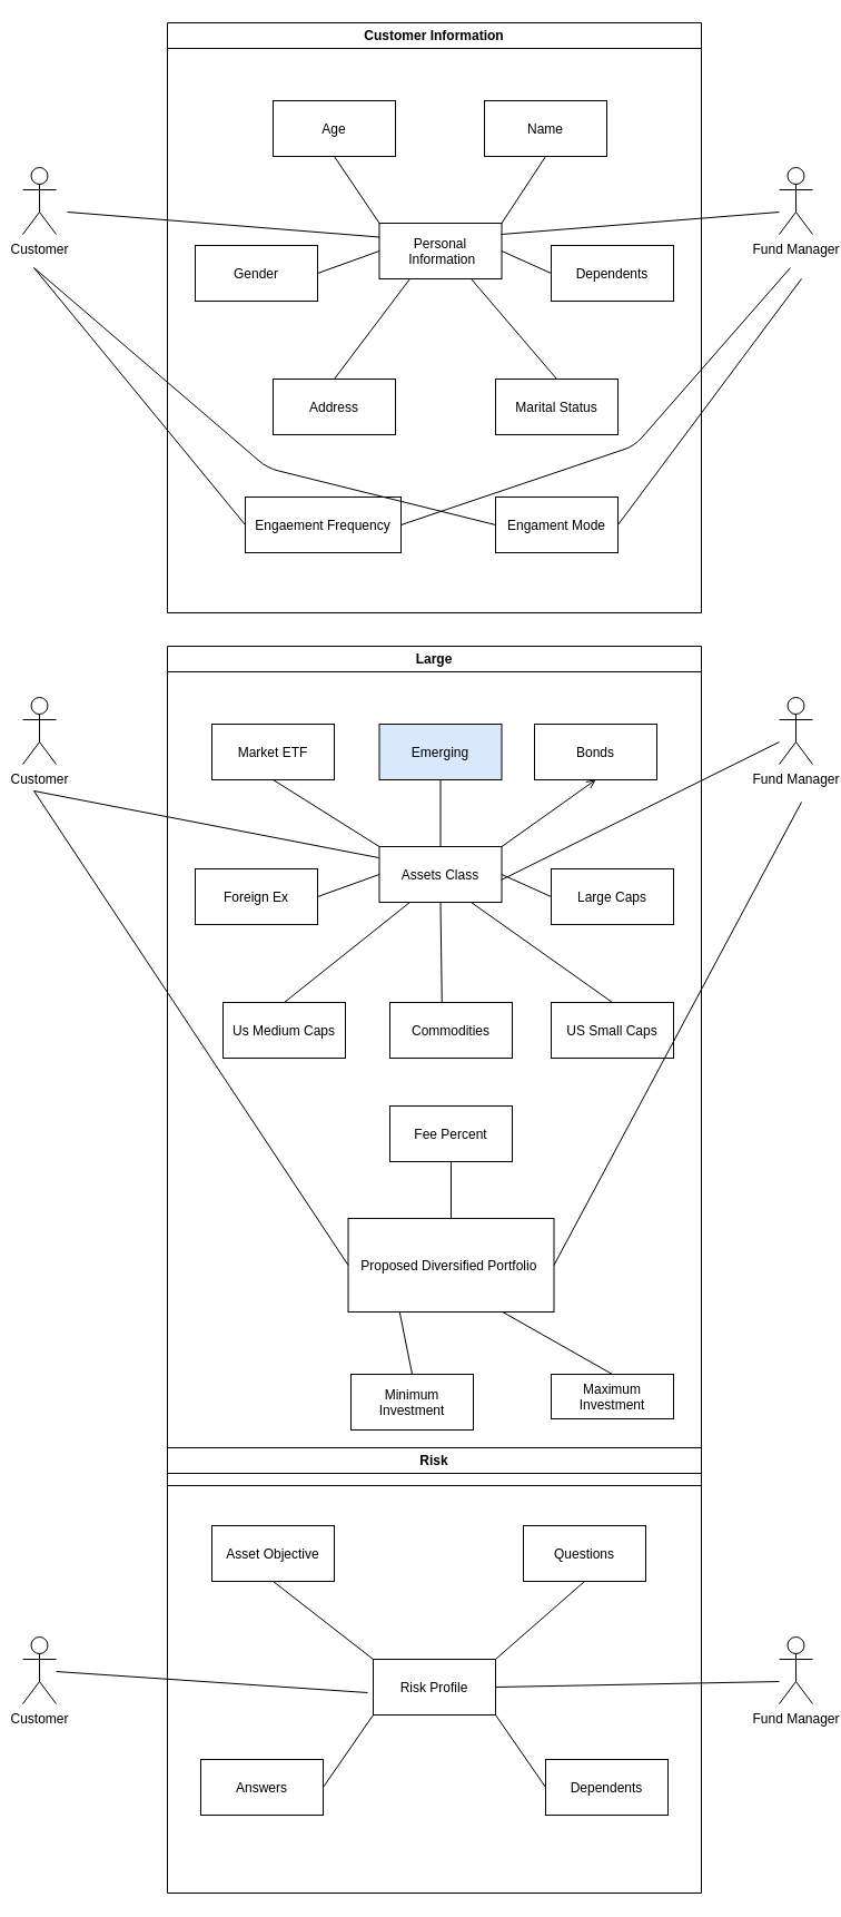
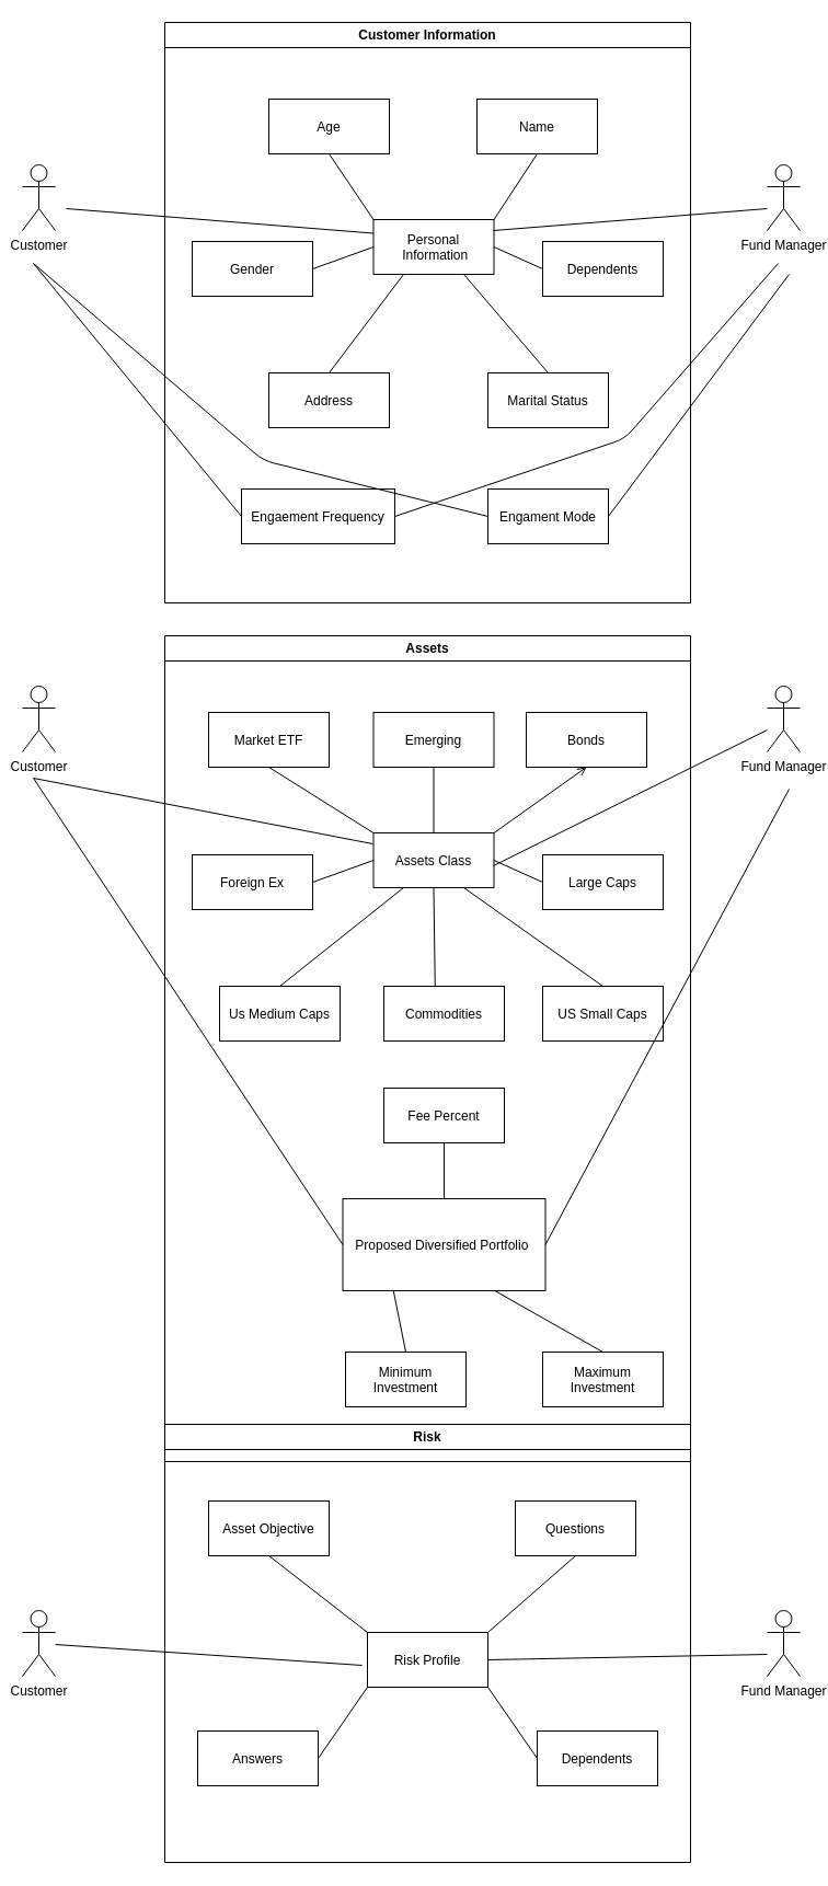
- <mxCell id="22" value="Large" style="swimlane;whiteSpace=wrap;startSize=23;" parent="1" vertex="1"><mxGeometry x="150" y="580" width="480" height="754" as="geometry" /></mxCell>
+ <mxCell id="22" value="Assets" style="swimlane;whiteSpace=wrap;startSize=23;" parent="1" vertex="1"><mxGeometry x="150" y="580" width="480" height="754" as="geometry" /></mxCell>
- <mxCell id="36" value="Emerging" style="fillColor=#dae8fc;" parent="22" vertex="1"><mxGeometry x="190.5" y="70" width="110" height="50" as="geometry" /></mxCell>
+ <mxCell id="36" value="Emerging" style="" parent="22" vertex="1"><mxGeometry x="190.5" y="70" width="110" height="50" as="geometry" /></mxCell>
- <mxCell id="41" value="Maximum&#10;Investment" style="" parent="22" vertex="1"><mxGeometry x="345" y="654" width="110" height="40" as="geometry" /></mxCell>
+ <mxCell id="41" value="Maximum&#10;Investment" style="" parent="22" vertex="1"><mxGeometry x="345" y="654" width="110" height="50" as="geometry" /></mxCell>
